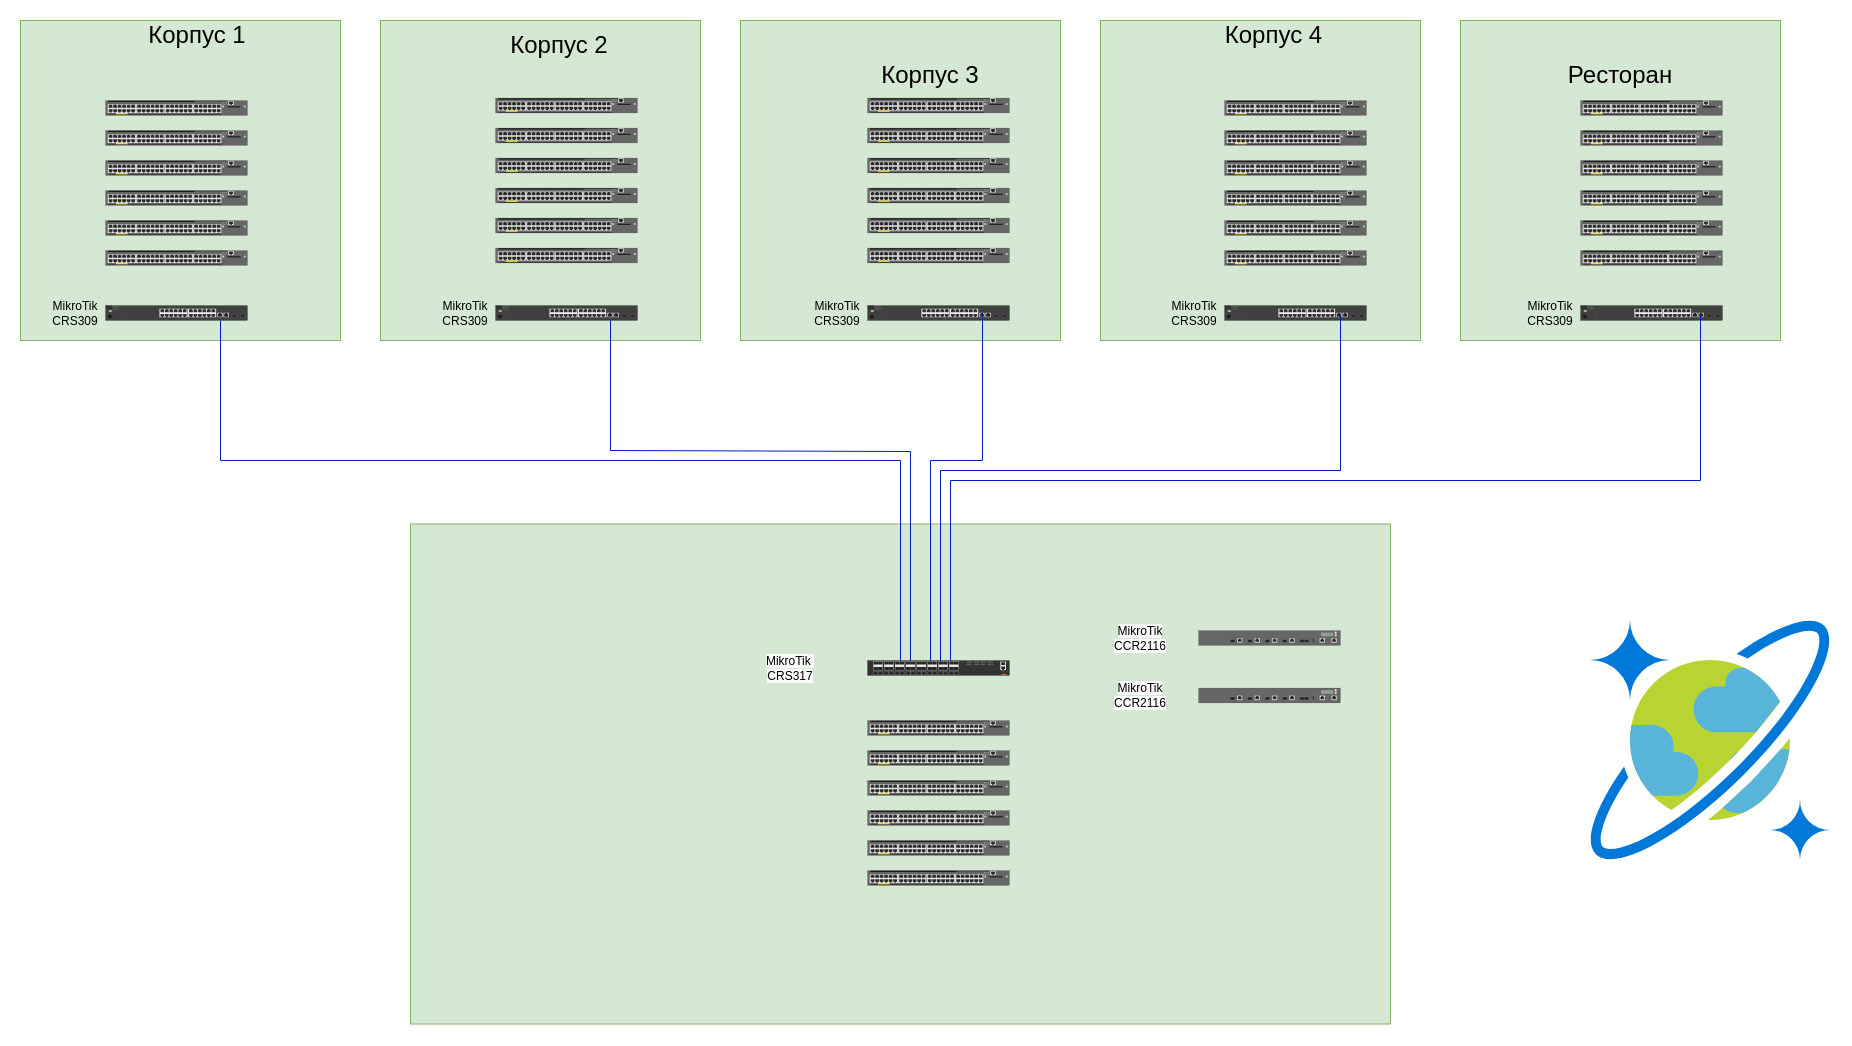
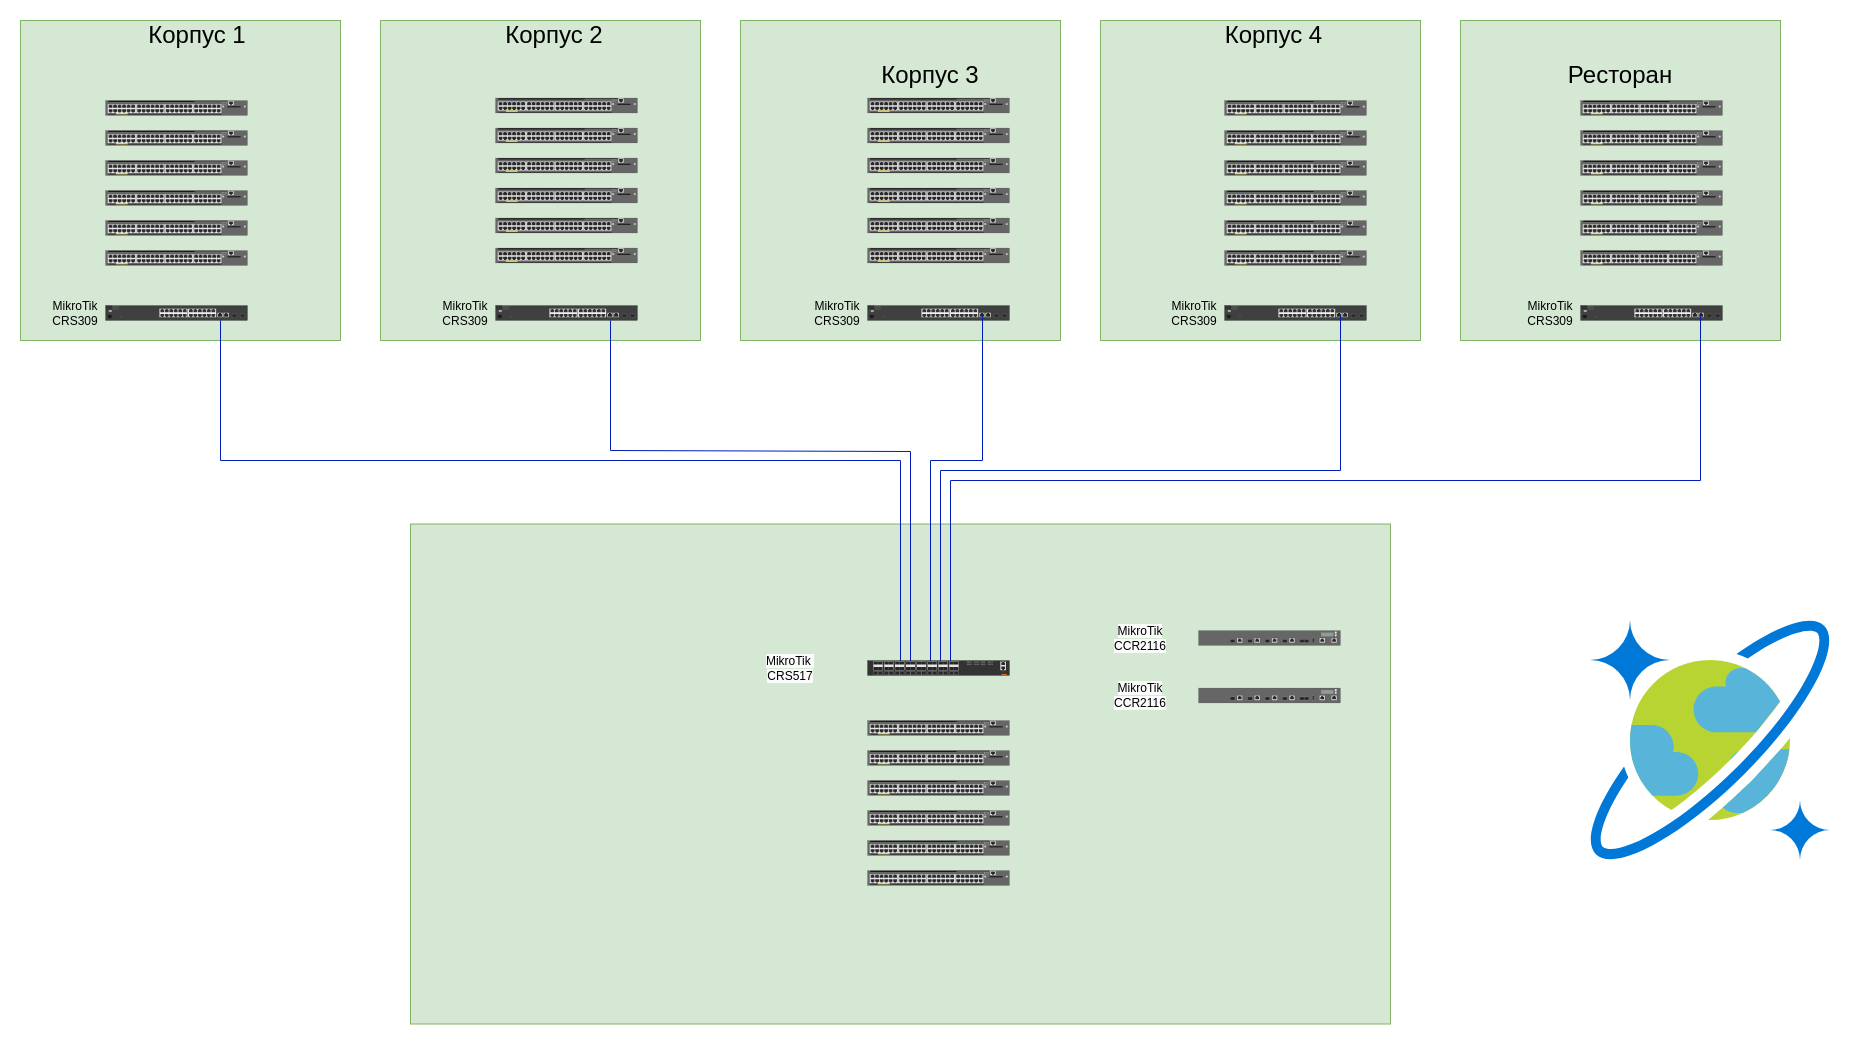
- <mxCell id="9" value="Корпус 2" style="text;strokeColor=none;align=center;fillColor=none;html=1;verticalAlign=middle;whiteSpace=wrap;rounded=0;fontSize=24;" vertex="1" parent="1"><mxGeometry x="499" y="30" width="120" height="30" as="geometry" /></mxCell>
+ <mxCell id="9" value="Корпус 2" style="text;strokeColor=none;align=center;fillColor=none;html=1;verticalAlign=middle;whiteSpace=wrap;rounded=0;fontSize=24;" vertex="1" parent="1"><mxGeometry x="494" y="20" width="120" height="30" as="geometry" /></mxCell>
- <mxCell id="70" value="&lt;br&gt;&lt;span style=&quot;color: rgb(0, 0, 0); font-family: Helvetica; font-size: 12px; font-style: normal; font-variant-ligatures: normal; font-variant-caps: normal; font-weight: 400; letter-spacing: normal; orphans: 2; text-align: center; text-indent: 0px; text-transform: none; widows: 2; word-spacing: 0px; -webkit-text-stroke-width: 0px; white-space: normal; background-color: rgb(251, 251, 251); text-decoration-thickness: initial; text-decoration-style: initial; text-decoration-color: initial; float: none; display: inline !important;&quot;&gt;MikroTik&amp;nbsp;&lt;/span&gt;&lt;div&gt;&lt;span style=&quot;color: rgb(0, 0, 0); font-family: Helvetica; font-size: 12px; font-style: normal; font-variant-ligatures: normal; font-variant-caps: normal; font-weight: 400; letter-spacing: normal; orphans: 2; text-align: center; text-indent: 0px; text-transform: none; widows: 2; word-spacing: 0px; -webkit-text-stroke-width: 0px; white-space: normal; background-color: rgb(251, 251, 251); text-decoration-thickness: initial; text-decoration-style: initial; text-decoration-color: initial; float: none; display: inline !important;&quot;&gt;CRS317&lt;/span&gt;&lt;div&gt;&lt;br&gt;&lt;/div&gt;&lt;/div&gt;" style="text;strokeColor=none;align=center;fillColor=none;html=1;verticalAlign=middle;whiteSpace=wrap;rounded=0;" vertex="1" parent="69"><mxGeometry width="60" height="30" as="geometry" /></mxCell>
+ <mxCell id="70" value="&lt;br&gt;&lt;span style=&quot;color: rgb(0, 0, 0); font-family: Helvetica; font-size: 12px; font-style: normal; font-variant-ligatures: normal; font-variant-caps: normal; font-weight: 400; letter-spacing: normal; orphans: 2; text-align: center; text-indent: 0px; text-transform: none; widows: 2; word-spacing: 0px; -webkit-text-stroke-width: 0px; white-space: normal; background-color: rgb(251, 251, 251); text-decoration-thickness: initial; text-decoration-style: initial; text-decoration-color: initial; float: none; display: inline !important;&quot;&gt;MikroTik&amp;nbsp;&lt;/span&gt;&lt;div&gt;&lt;span style=&quot;color: rgb(0, 0, 0); font-family: Helvetica; font-size: 12px; font-style: normal; font-variant-ligatures: normal; font-variant-caps: normal; font-weight: 400; letter-spacing: normal; orphans: 2; text-align: center; text-indent: 0px; text-transform: none; widows: 2; word-spacing: 0px; -webkit-text-stroke-width: 0px; white-space: normal; background-color: rgb(251, 251, 251); text-decoration-thickness: initial; text-decoration-style: initial; text-decoration-color: initial; float: none; display: inline !important;&quot;&gt;CRS517&lt;/span&gt;&lt;div&gt;&lt;br&gt;&lt;/div&gt;&lt;/div&gt;" style="text;strokeColor=none;align=center;fillColor=none;html=1;verticalAlign=middle;whiteSpace=wrap;rounded=0;" vertex="1" parent="69"><mxGeometry width="60" height="30" as="geometry" /></mxCell>
